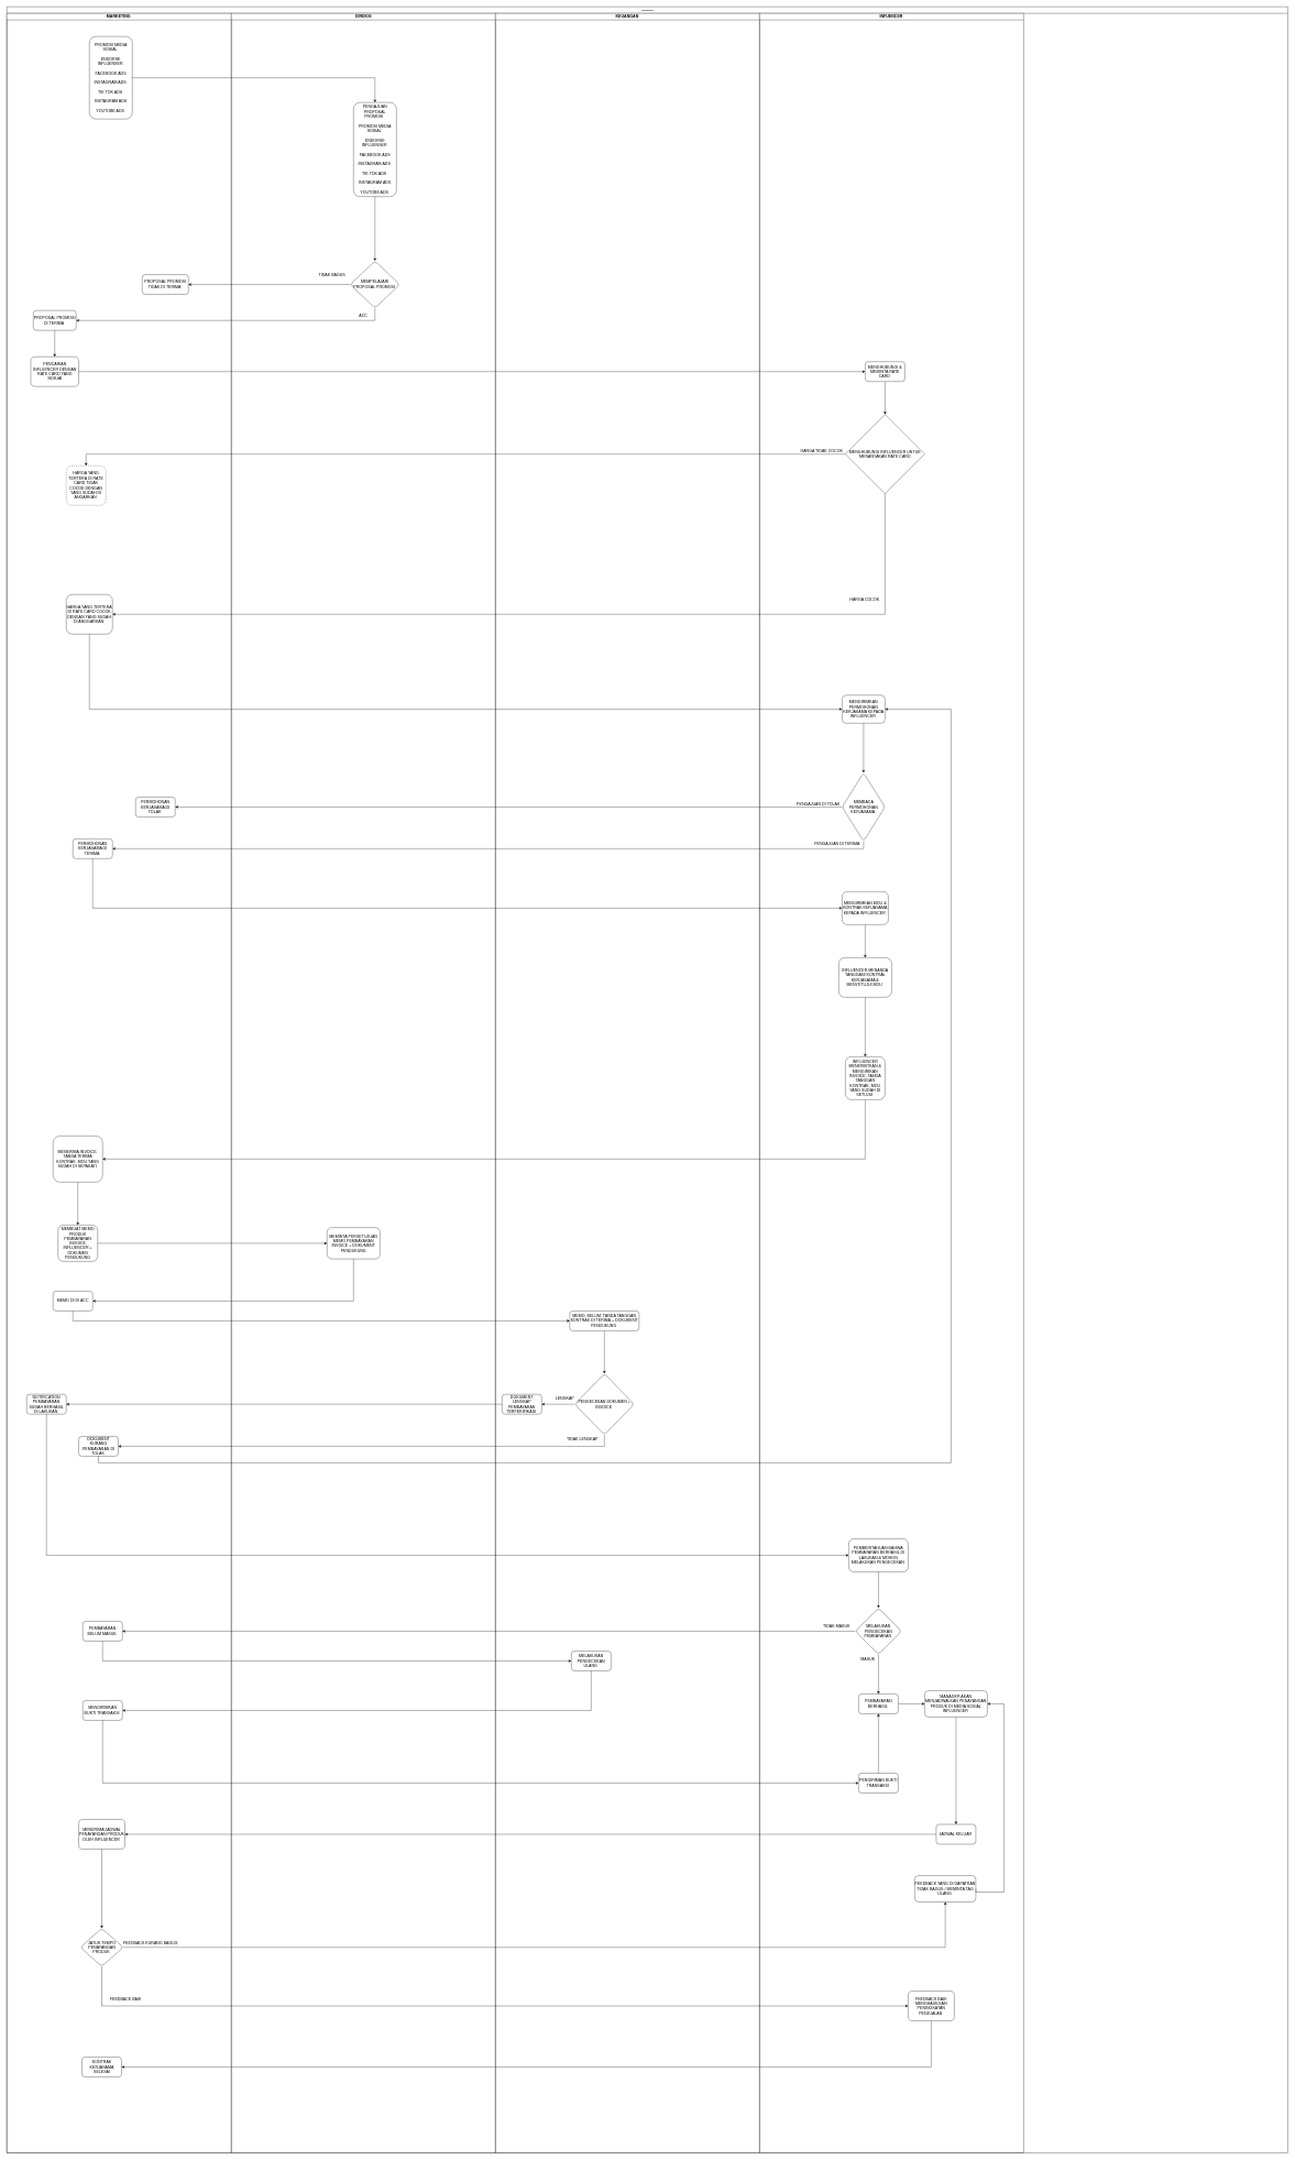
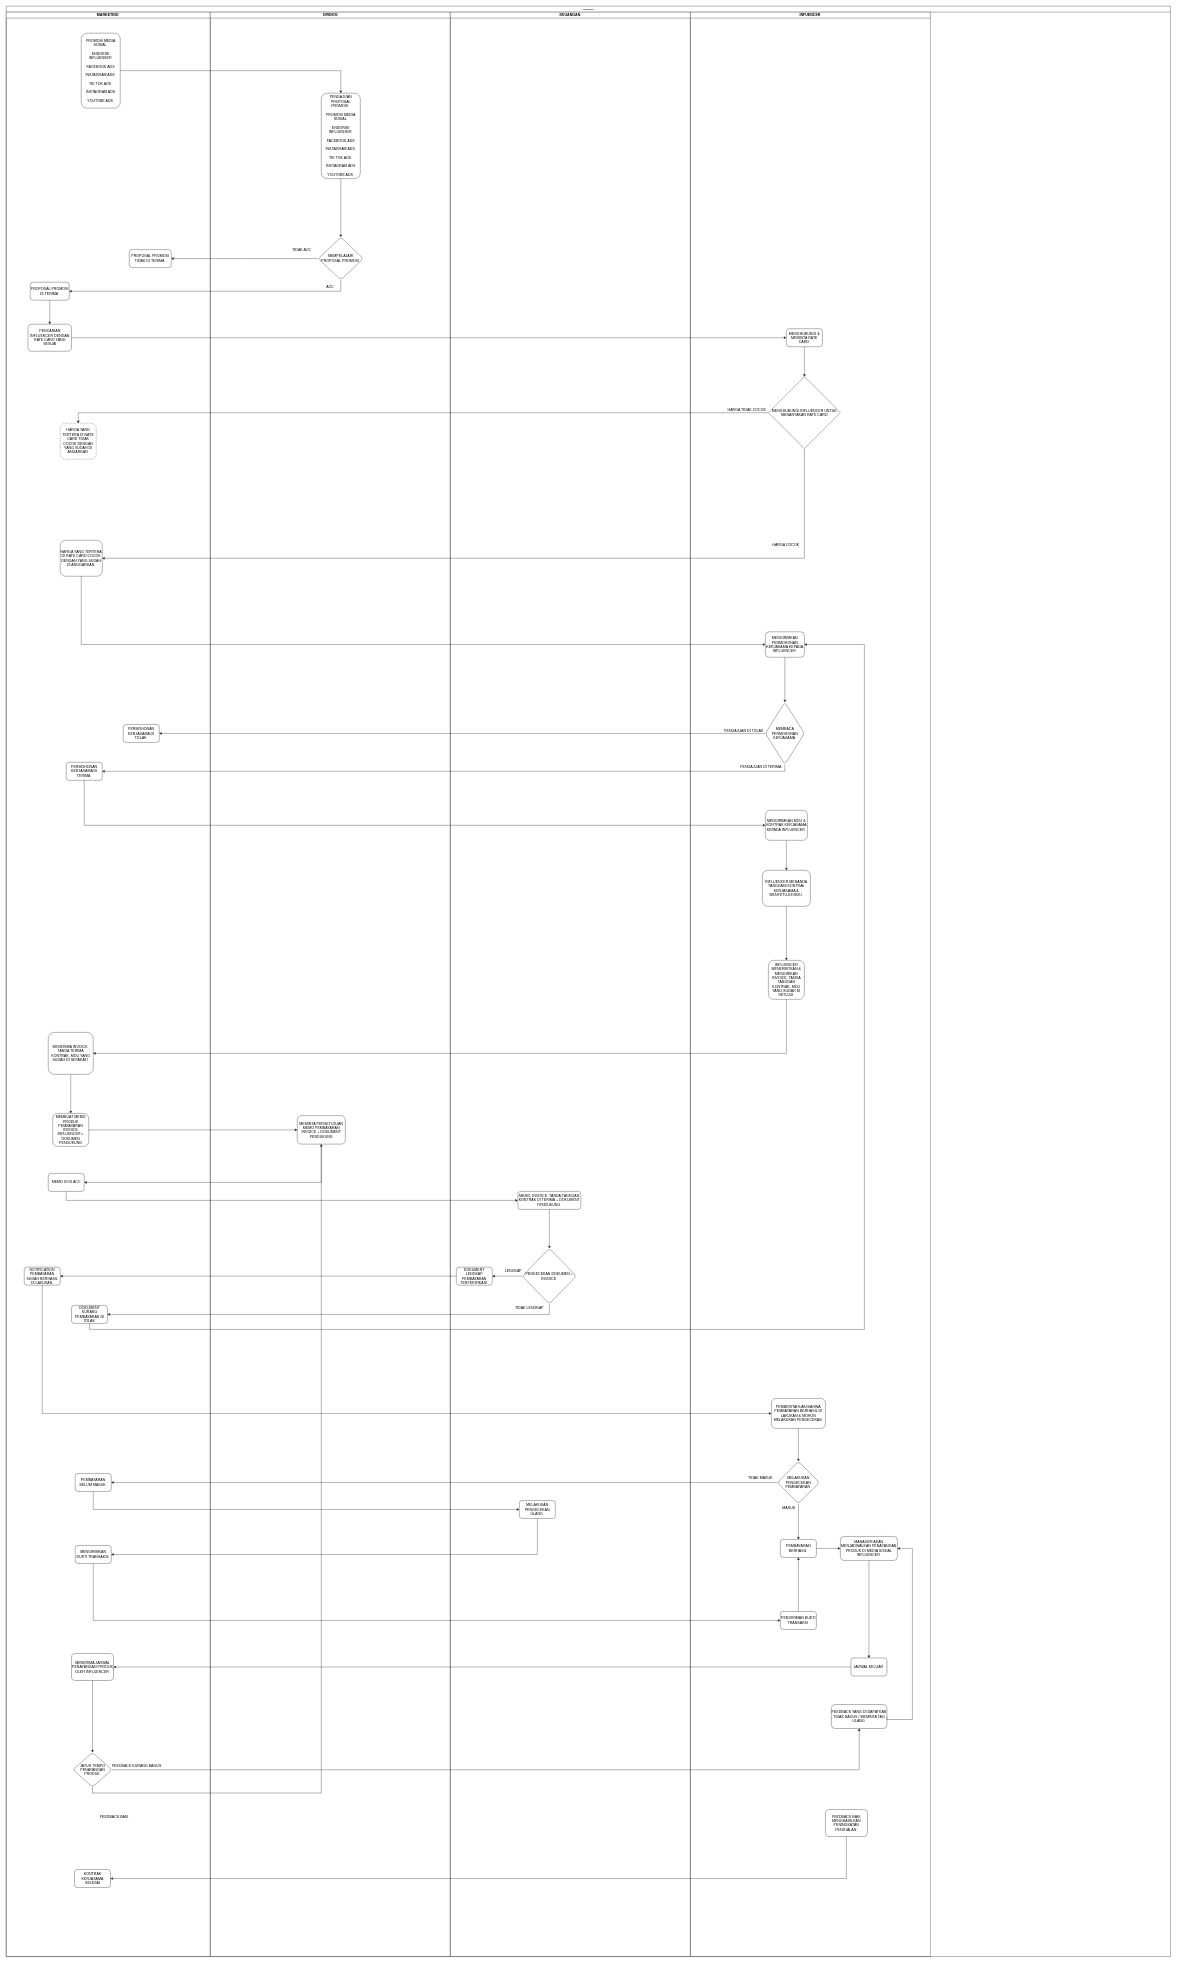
- <mxCell id="29" value="TIDAK BAGUS" style="text;html=1;strokeColor=none;fillColor=none;align=center;verticalAlign=middle;whiteSpace=wrap;rounded=0;" parent="27" vertex="1"><mxGeometry x="250" y="778.75" width="110" height="30" as="geometry" /></mxCell>
+ <mxCell id="29" value="TIDAK ACC" style="text;html=1;strokeColor=none;fillColor=none;align=center;verticalAlign=middle;whiteSpace=wrap;rounded=0;" parent="27" vertex="1"><mxGeometry x="250" y="778.75" width="110" height="30" as="geometry" /></mxCell>
- <mxCell id="37" value="MEMO, BELUM, TANDA TANGGAN KONTRAK DI TERIMA + DOKUMENT PENDUKUNG&amp;nbsp;" style="rounded=1;whiteSpace=wrap;html=1;" parent="35" vertex="1"><mxGeometry x="225" y="3930" width="210" height="60" as="geometry" /></mxCell>
+ <mxCell id="37" value="MEMO, INVOICE, TANDA TANGGAN KONTRAK DI TERIMA + DOKUMENT PENDUKUNG&amp;nbsp;" style="rounded=1;whiteSpace=wrap;html=1;" parent="35" vertex="1"><mxGeometry x="225" y="3930" width="210" height="60" as="geometry" /></mxCell>
- <mxCell id="92" style="edgeStyle=orthogonalEdgeStyle;rounded=0;orthogonalLoop=1;jettySize=auto;html=1;exitX=0.5;exitY=1;exitDx=0;exitDy=0;entryX=0;entryY=0.5;entryDx=0;entryDy=0;" edge="1" parent="2" source="22" target="89"><mxGeometry relative="1" as="geometry" /></mxCell>
+ <mxCell id="92" style="edgeStyle=orthogonalEdgeStyle;rounded=0;orthogonalLoop=1;jettySize=auto;html=1;exitX=0.5;exitY=1;exitDx=0;exitDy=0;" edge="1" parent="2" source="22" target="31"><mxGeometry relative="1" as="geometry" /></mxCell>
